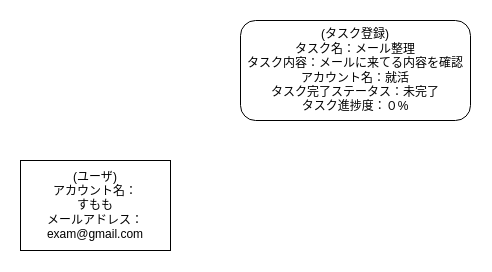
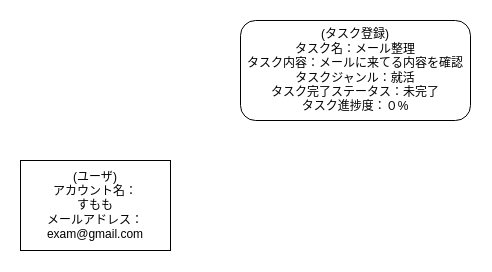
- <mxCell id="3" value="(タスク登録)&lt;div&gt;タスク名：メール整理&lt;/div&gt;&lt;div&gt;タスク内容：メールに来てる内容を確認&lt;/div&gt;&lt;div&gt;アカウント名：就活&lt;/div&gt;&lt;div&gt;タスク完了ステータス：未完了&lt;/div&gt;&lt;div&gt;タスク進捗度：０%&lt;/div&gt;" style="rounded=1;whiteSpace=wrap;html=1;" vertex="1" parent="1"><mxGeometry x="240" y="20" width="230" height="100" as="geometry" /></mxCell>
+ <mxCell id="3" value="(タスク登録)&lt;div&gt;タスク名：メール整理&lt;/div&gt;&lt;div&gt;タスク内容：メールに来てる内容を確認&lt;/div&gt;&lt;div&gt;タスクジャンル：就活&lt;/div&gt;&lt;div&gt;タスク完了ステータス：未完了&lt;/div&gt;&lt;div&gt;タスク進捗度：０%&lt;/div&gt;" style="rounded=1;whiteSpace=wrap;html=1;" vertex="1" parent="1"><mxGeometry x="240" y="20" width="230" height="100" as="geometry" /></mxCell>
